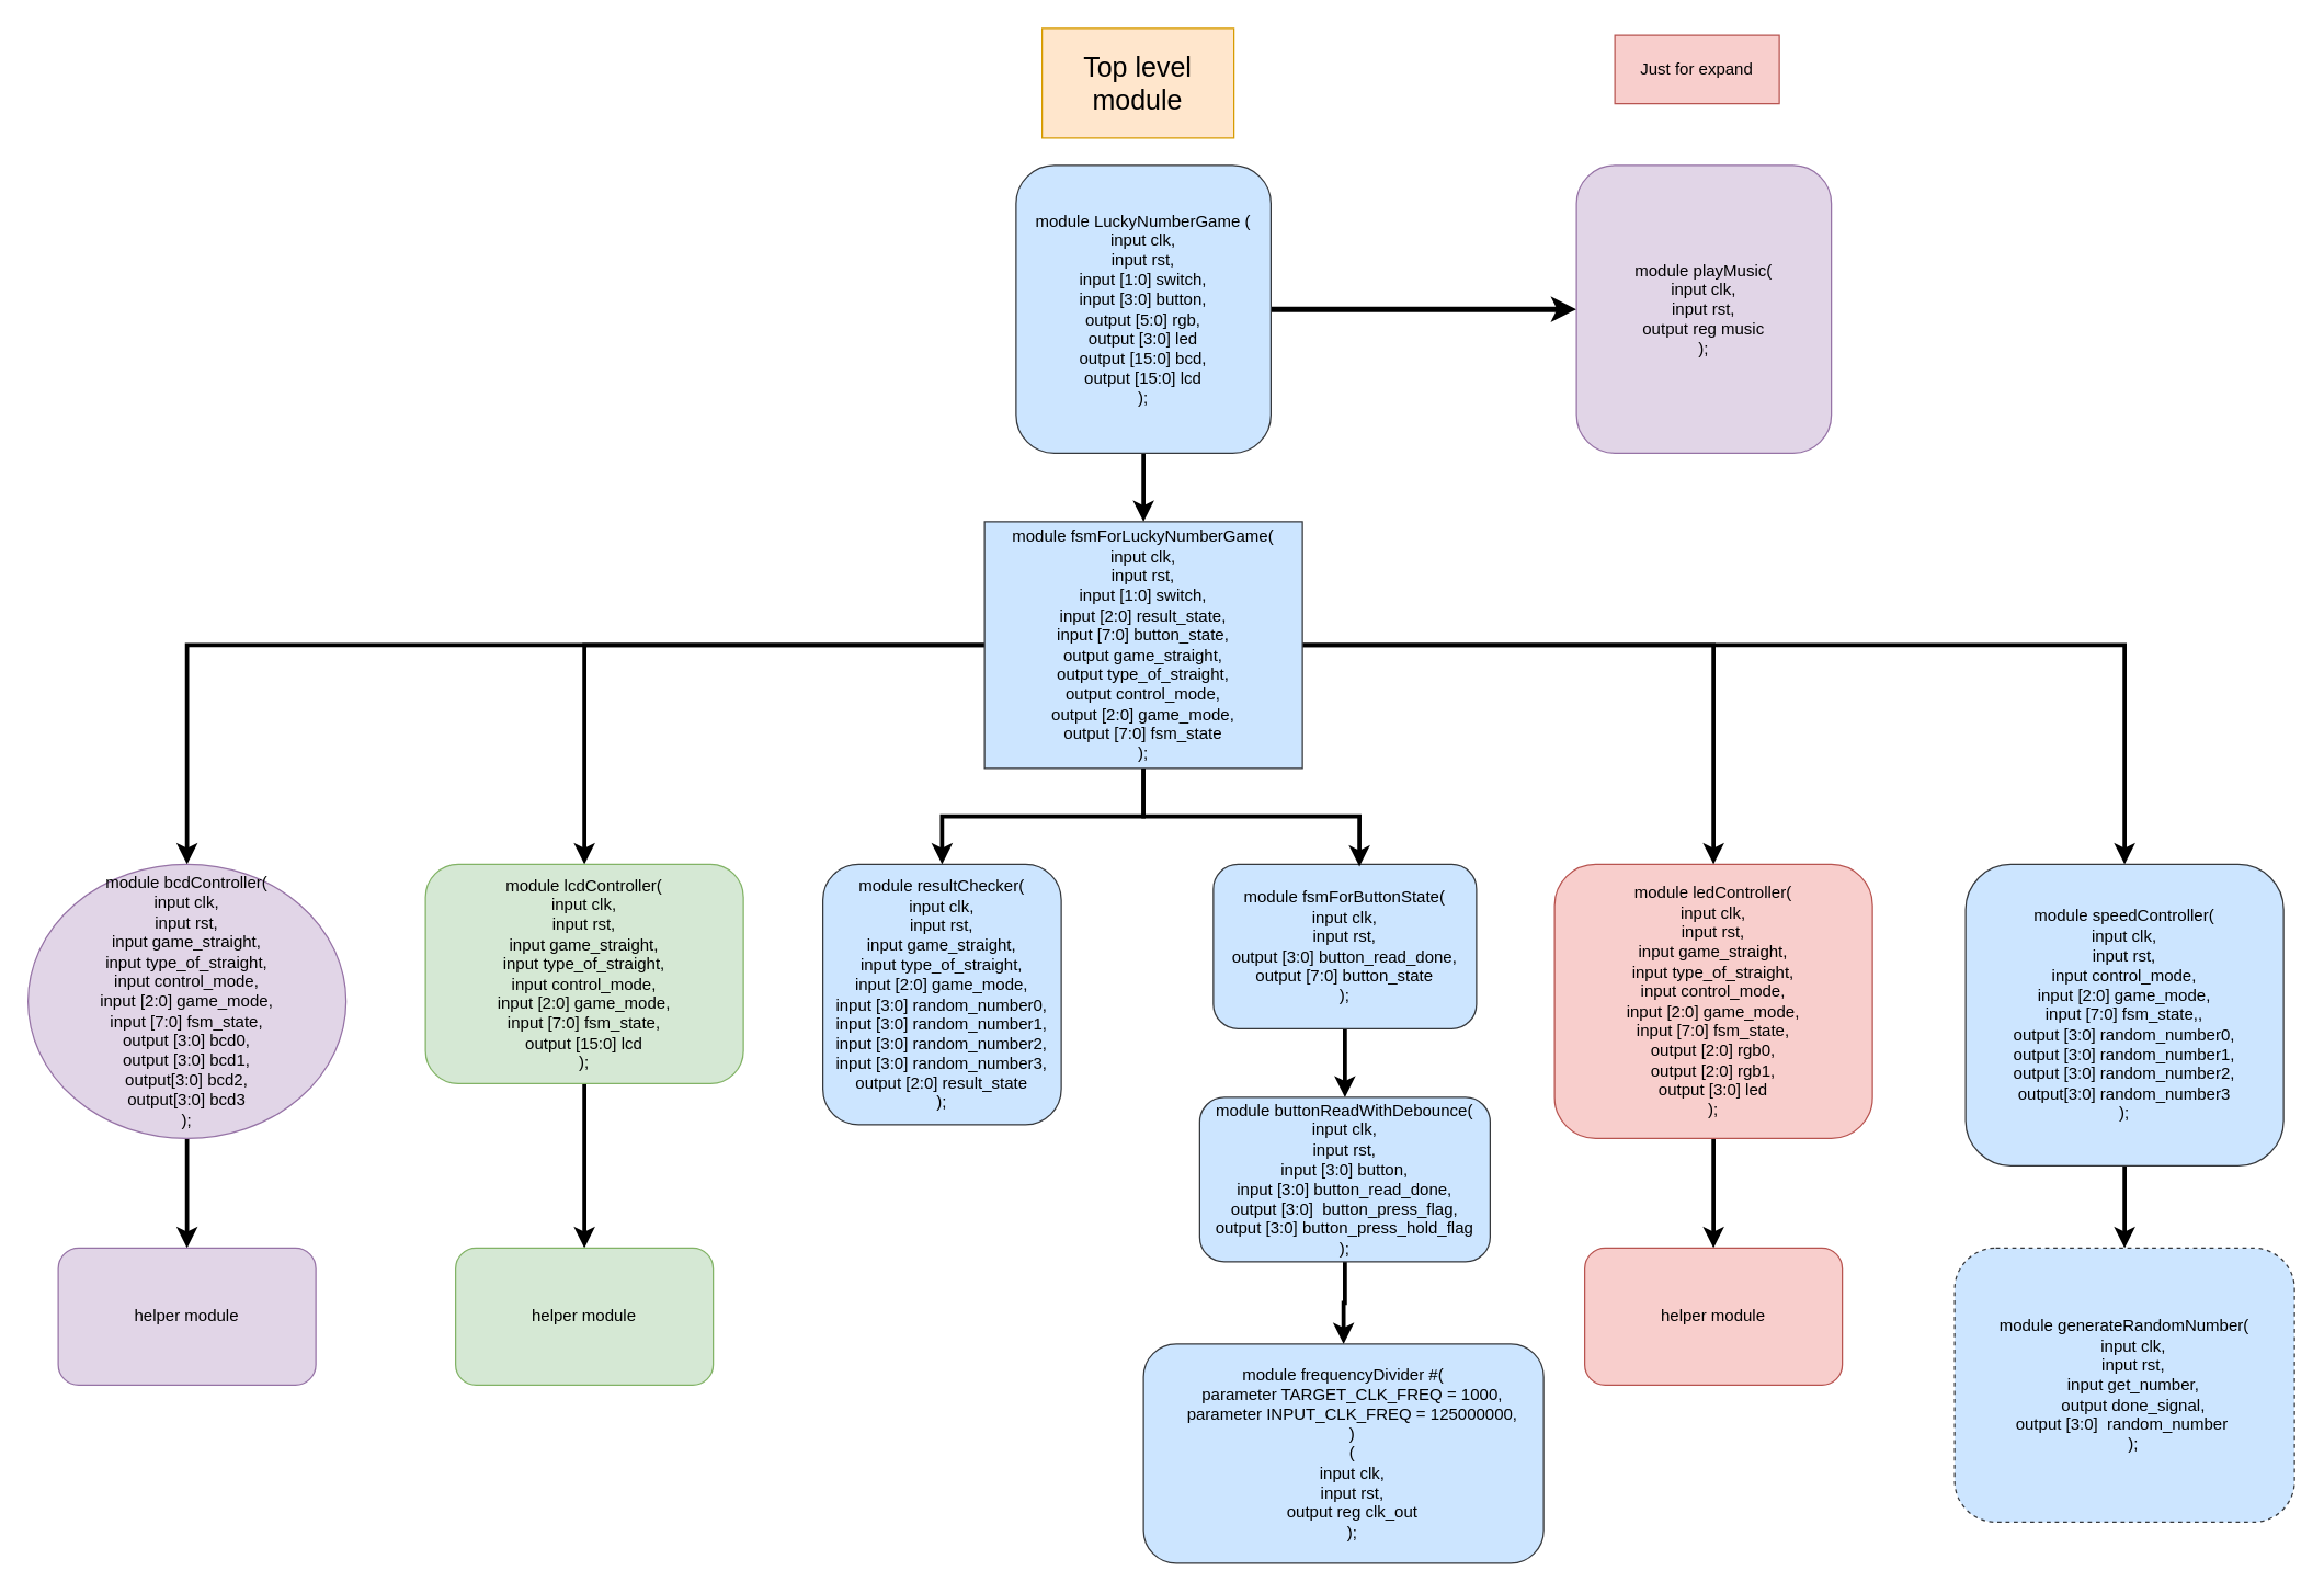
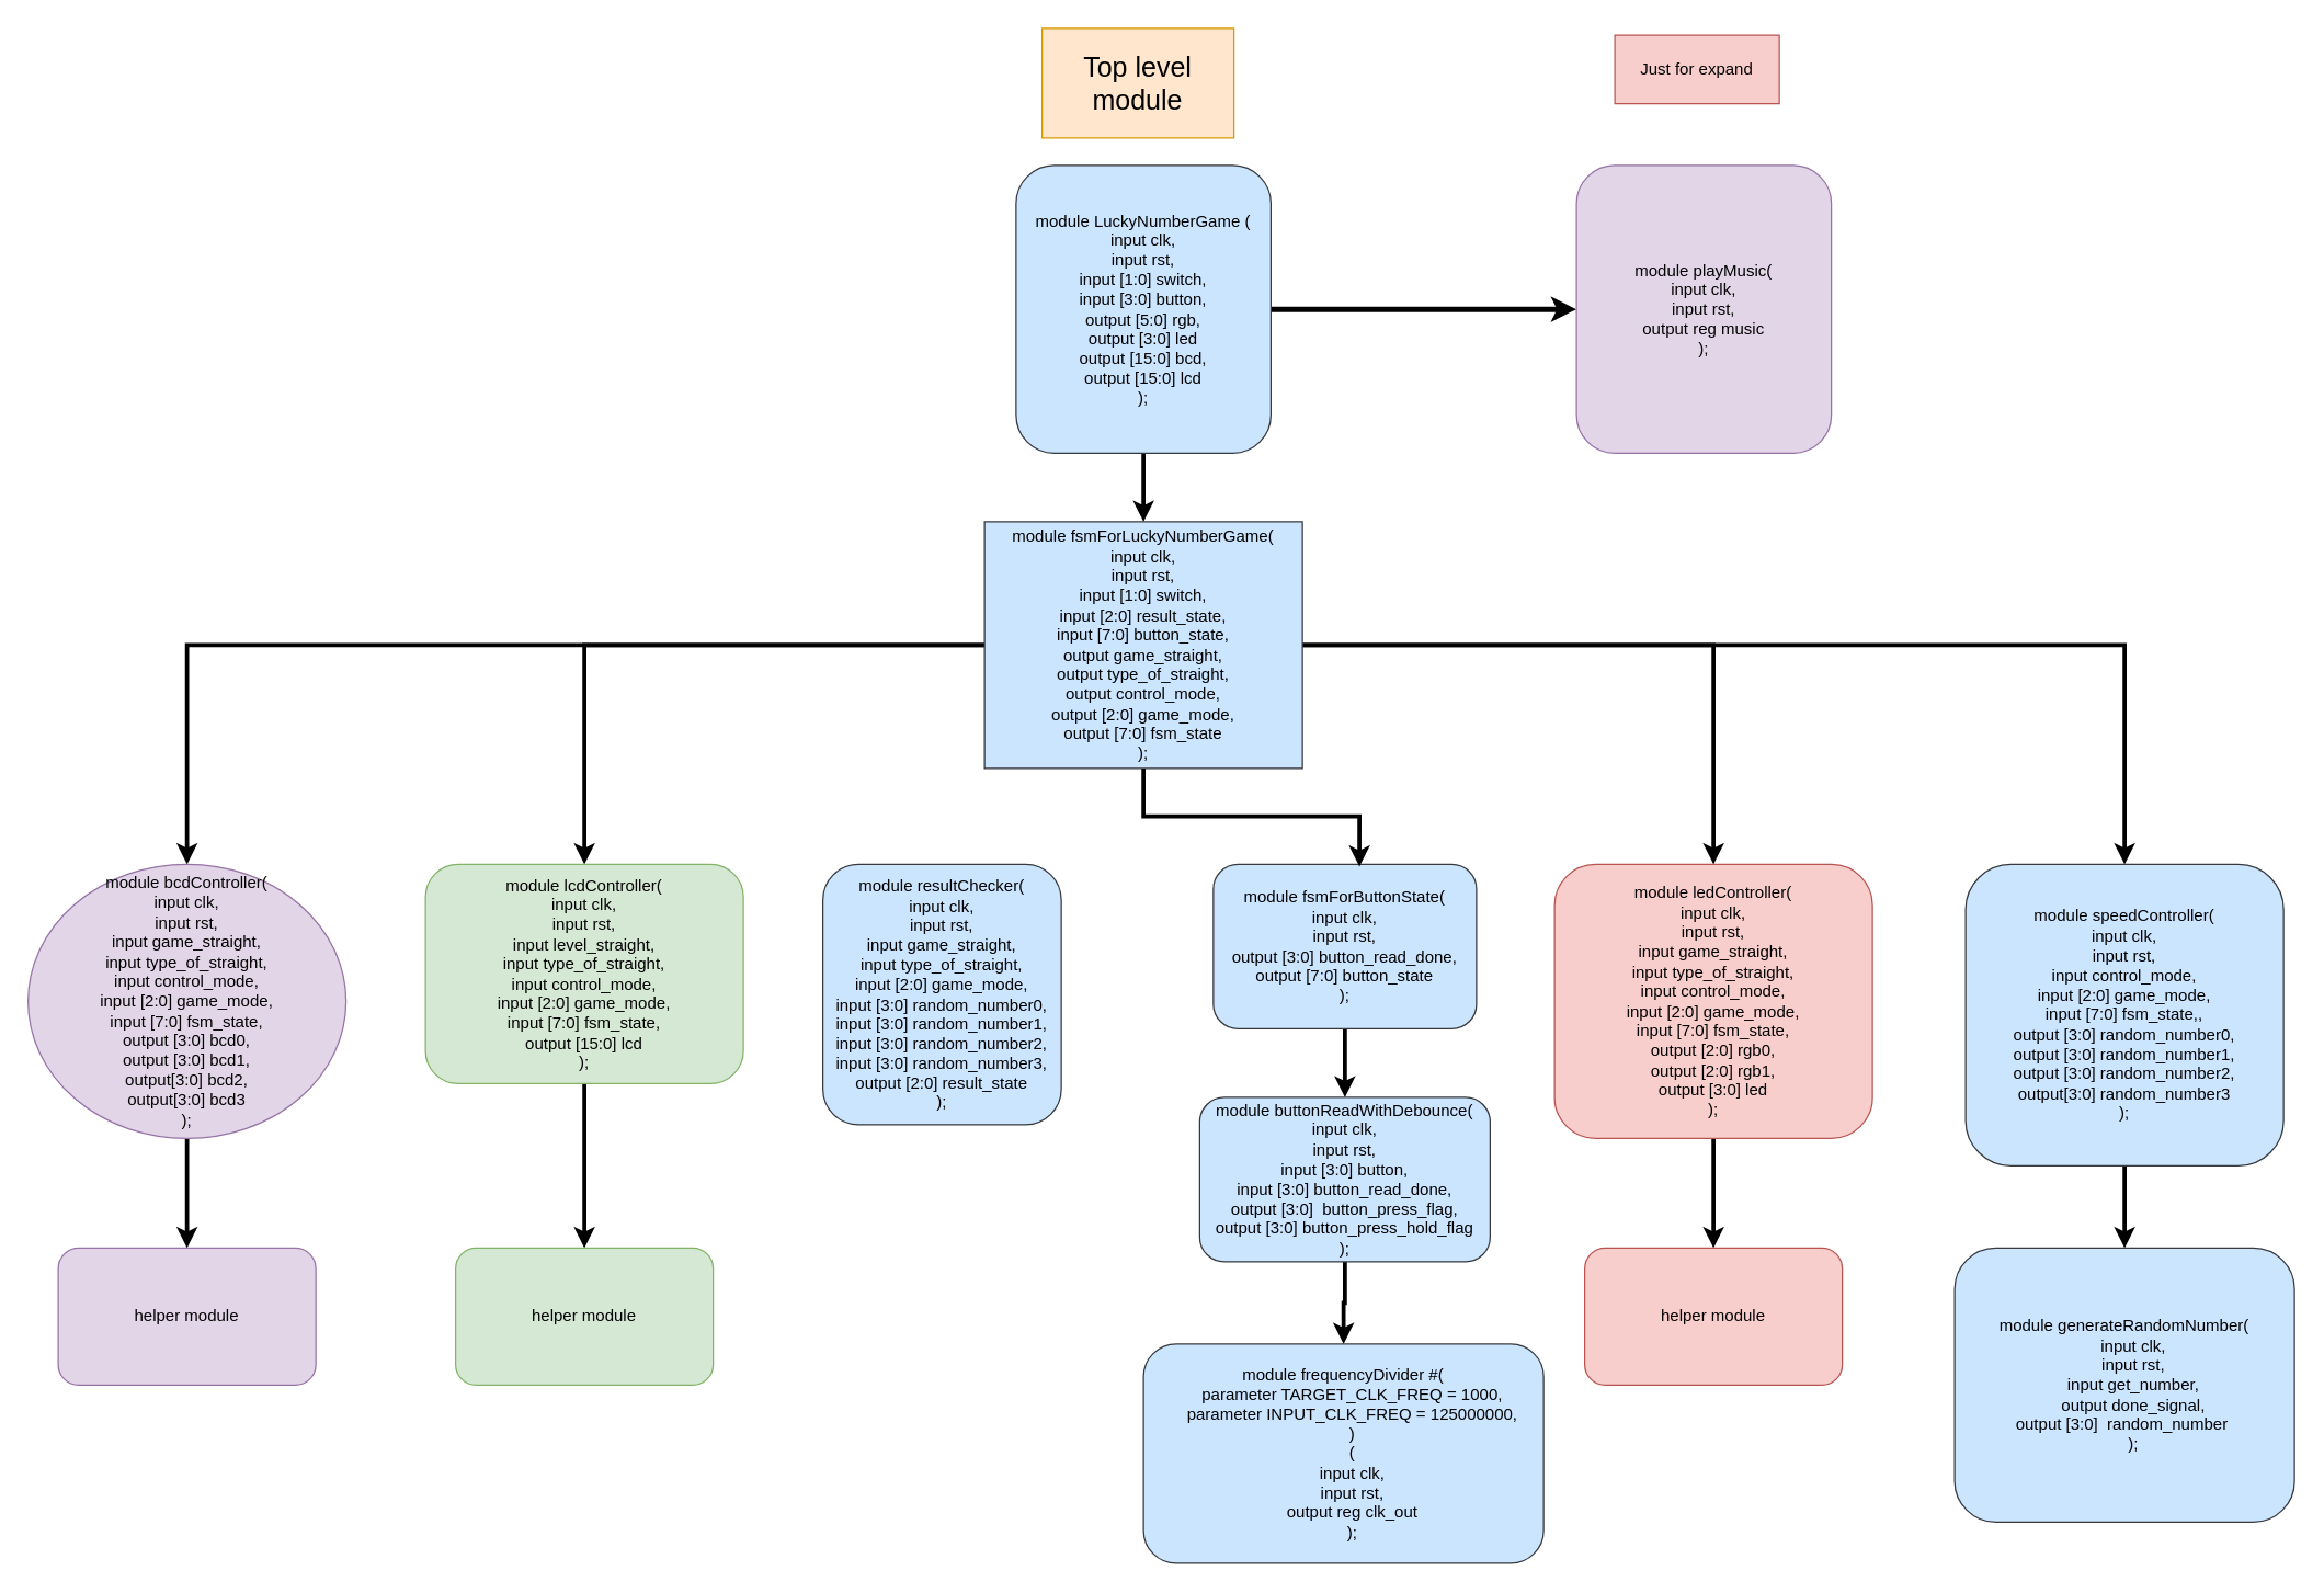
- <mxCell id="9" style="edgeStyle=orthogonalEdgeStyle;rounded=0;orthogonalLoop=1;jettySize=auto;html=1;entryX=0.5;entryY=0;entryDx=0;entryDy=0;strokeWidth=3;" parent="1" source="10" target="29" edge="1"><mxGeometry relative="1" as="geometry" /></mxCell>
- <mxCell id="18" value="module lcdController(&lt;div&gt;input clk,&lt;/div&gt;&lt;div&gt;input rst,&lt;/div&gt;&lt;div&gt;input game_straight,&lt;/div&gt;&lt;div&gt;input type_of_straight,&lt;/div&gt;&lt;div&gt;input control_mode,&lt;/div&gt;&lt;div&gt;input [2:0] game_mode,&lt;/div&gt;&lt;div&gt;input [7:0] fsm_state,&lt;/div&gt;&lt;div&gt;output [15:0] lcd&lt;/div&gt;&lt;div&gt;);&lt;/div&gt;" style="whiteSpace=wrap;html=1;fillColor=#d5e8d4;strokeColor=#82b366;rounded=1;" parent="1" vertex="1"><mxGeometry x="310" y="630" width="232" height="160" as="geometry" /></mxCell>
+ <mxCell id="18" value="module lcdController(&lt;div&gt;input clk,&lt;/div&gt;&lt;div&gt;input rst,&lt;/div&gt;&lt;div&gt;input level_straight,&lt;/div&gt;&lt;div&gt;input type_of_straight,&lt;/div&gt;&lt;div&gt;input control_mode,&lt;/div&gt;&lt;div&gt;input [2:0] game_mode,&lt;/div&gt;&lt;div&gt;input [7:0] fsm_state,&lt;/div&gt;&lt;div&gt;output [15:0] lcd&lt;/div&gt;&lt;div&gt;);&lt;/div&gt;" style="whiteSpace=wrap;html=1;fillColor=#d5e8d4;strokeColor=#82b366;rounded=1;" parent="1" vertex="1"><mxGeometry x="310" y="630" width="232" height="160" as="geometry" /></mxCell>
- <mxCell id="26" value="&lt;div&gt;module generateRandomNumber(&lt;/div&gt;&lt;div&gt;&amp;nbsp; &amp;nbsp; input clk,&lt;/div&gt;&lt;div&gt;&amp;nbsp; &amp;nbsp; input rst,&lt;/div&gt;&lt;div&gt;&amp;nbsp; &amp;nbsp; input get_number,&lt;/div&gt;&lt;div&gt;&amp;nbsp; &amp;nbsp; output done_signal,&lt;/div&gt;&lt;div&gt;&amp;nbsp; &amp;nbsp; output [3:0]&amp;nbsp; random_number&amp;nbsp; &amp;nbsp; &amp;nbsp;&lt;/div&gt;&lt;div&gt;&amp;nbsp; &amp;nbsp; );&lt;/div&gt;" style="whiteSpace=wrap;html=1;fillColor=#cce5ff;strokeColor=#36393d;rounded=1;dashed=1;" parent="1" vertex="1"><mxGeometry x="1426" y="910" width="248" height="200" as="geometry" /></mxCell>
+ <mxCell id="26" value="&lt;div&gt;module generateRandomNumber(&lt;/div&gt;&lt;div&gt;&amp;nbsp; &amp;nbsp; input clk,&lt;/div&gt;&lt;div&gt;&amp;nbsp; &amp;nbsp; input rst,&lt;/div&gt;&lt;div&gt;&amp;nbsp; &amp;nbsp; input get_number,&lt;/div&gt;&lt;div&gt;&amp;nbsp; &amp;nbsp; output done_signal,&lt;/div&gt;&lt;div&gt;&amp;nbsp; &amp;nbsp; output [3:0]&amp;nbsp; random_number&amp;nbsp; &amp;nbsp; &amp;nbsp;&lt;/div&gt;&lt;div&gt;&amp;nbsp; &amp;nbsp; );&lt;/div&gt;" style="whiteSpace=wrap;html=1;fillColor=#cce5ff;strokeColor=#36393d;rounded=1;" parent="1" vertex="1"><mxGeometry x="1426" y="910" width="248" height="200" as="geometry" /></mxCell>
